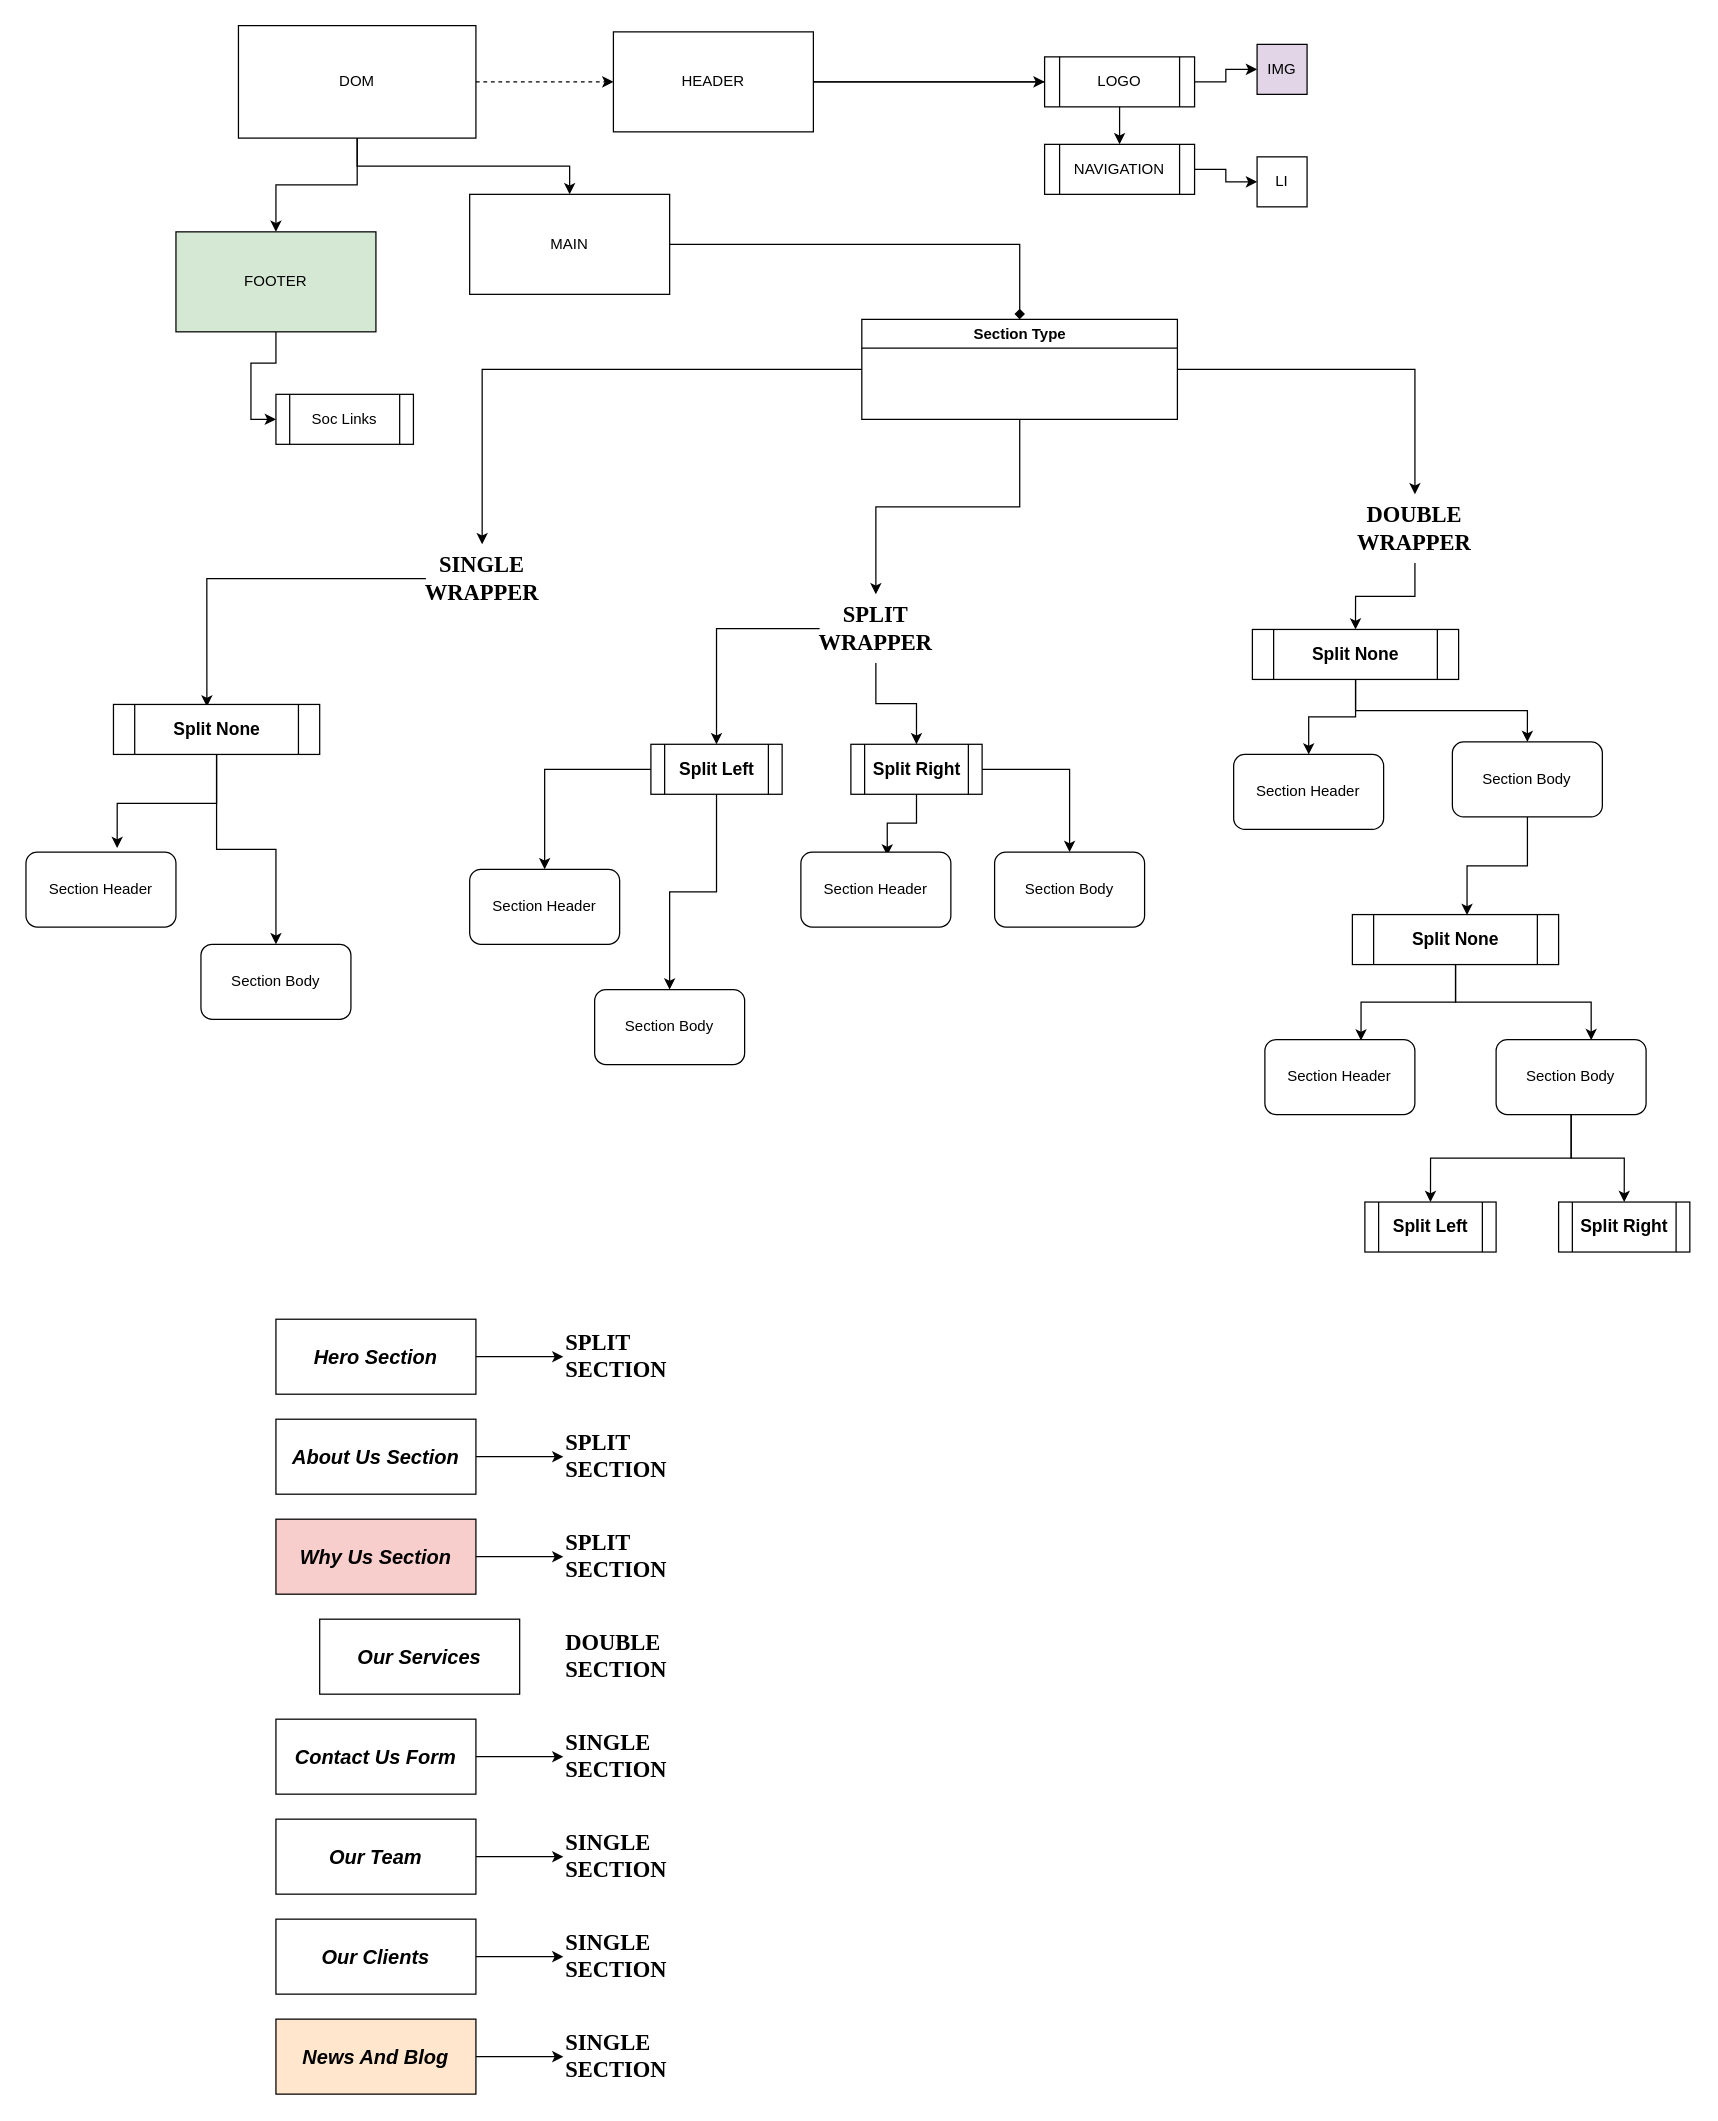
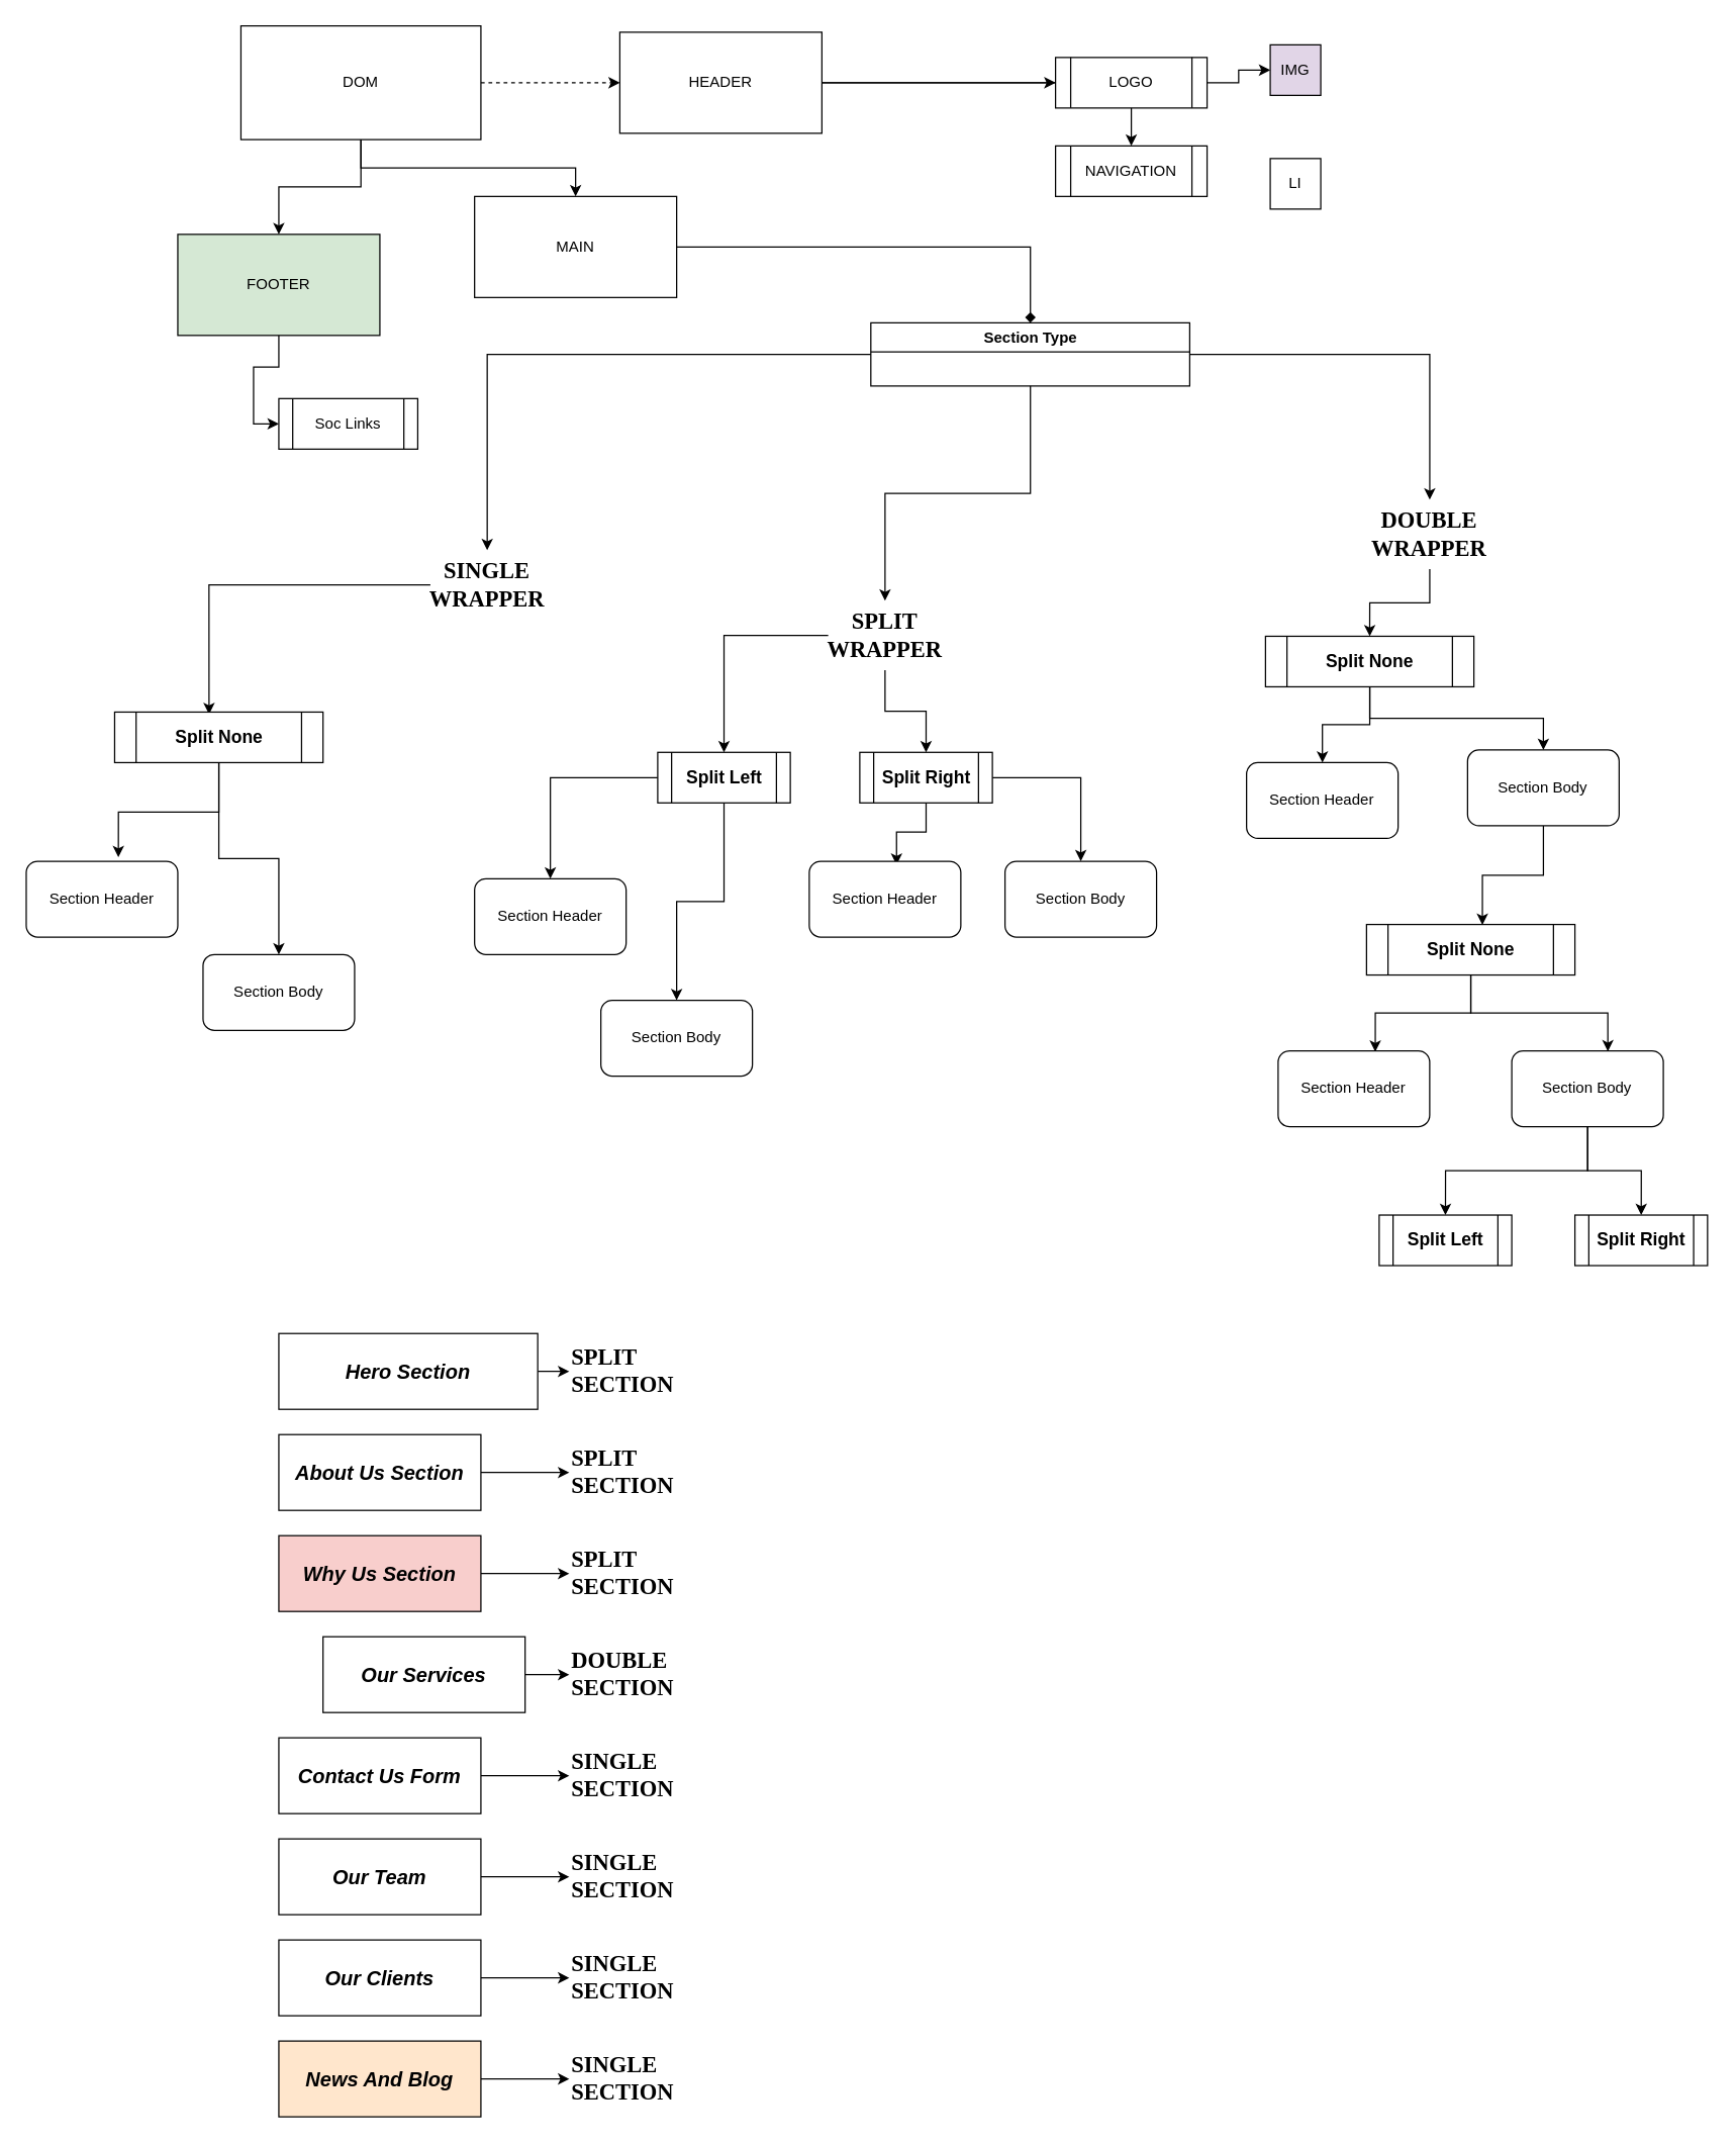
- <mxCell id="13" style="edgeStyle=orthogonalEdgeStyle;rounded=0;orthogonalLoop=1;jettySize=auto;html=1;" parent="1" source="14" target="17" edge="1"><mxGeometry relative="1" as="geometry" /></mxCell>
- <mxCell id="25" value="Section Type" style="swimlane;whiteSpace=wrap;html=1;" parent="1" vertex="1"><mxGeometry x="688.75" y="255" width="252.5" height="80" as="geometry" /></mxCell>
+ <mxCell id="25" value="Section Type" style="swimlane;whiteSpace=wrap;html=1;" parent="1" vertex="1"><mxGeometry x="688.75" y="255" width="252.5" height="50" as="geometry" /></mxCell>
- <mxCell id="65" value="Hero Section" style="align=center;whiteSpace=wrap;fontStyle=3;fontSize=16;" parent="1" vertex="1"><mxGeometry x="220" y="1055" width="160" height="60" as="geometry" /></mxCell>
+ <mxCell id="65" value="Hero Section" style="align=center;whiteSpace=wrap;fontStyle=3;fontSize=16;" parent="1" vertex="1"><mxGeometry x="220" y="1055" width="205" height="60" as="geometry" /></mxCell>
+ <mxCell id="66" style="edgeStyle=orthogonalEdgeStyle;rounded=0;orthogonalLoop=1;jettySize=auto;html=1;entryX=0;entryY=0.5;entryDx=0;entryDy=0;" parent="1" source="67" target="71" edge="1"><mxGeometry relative="1" as="geometry" /></mxCell>
